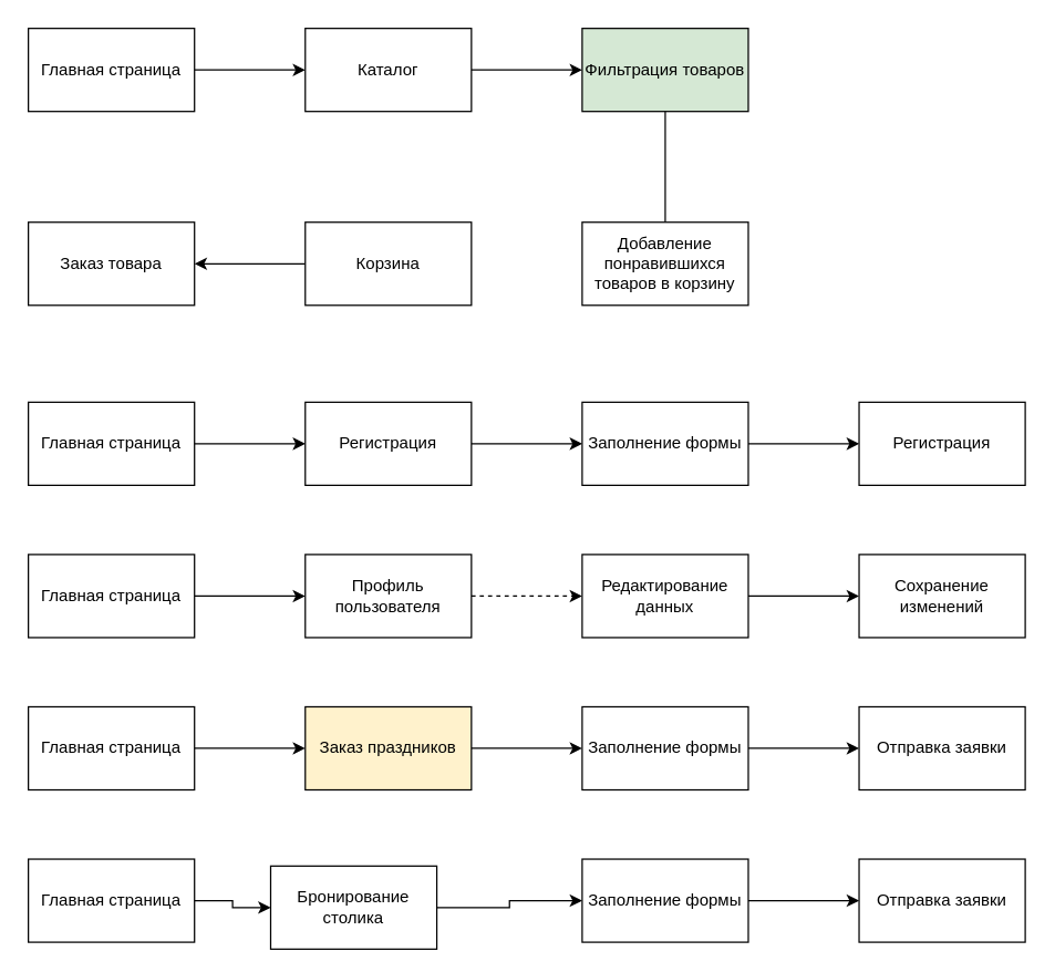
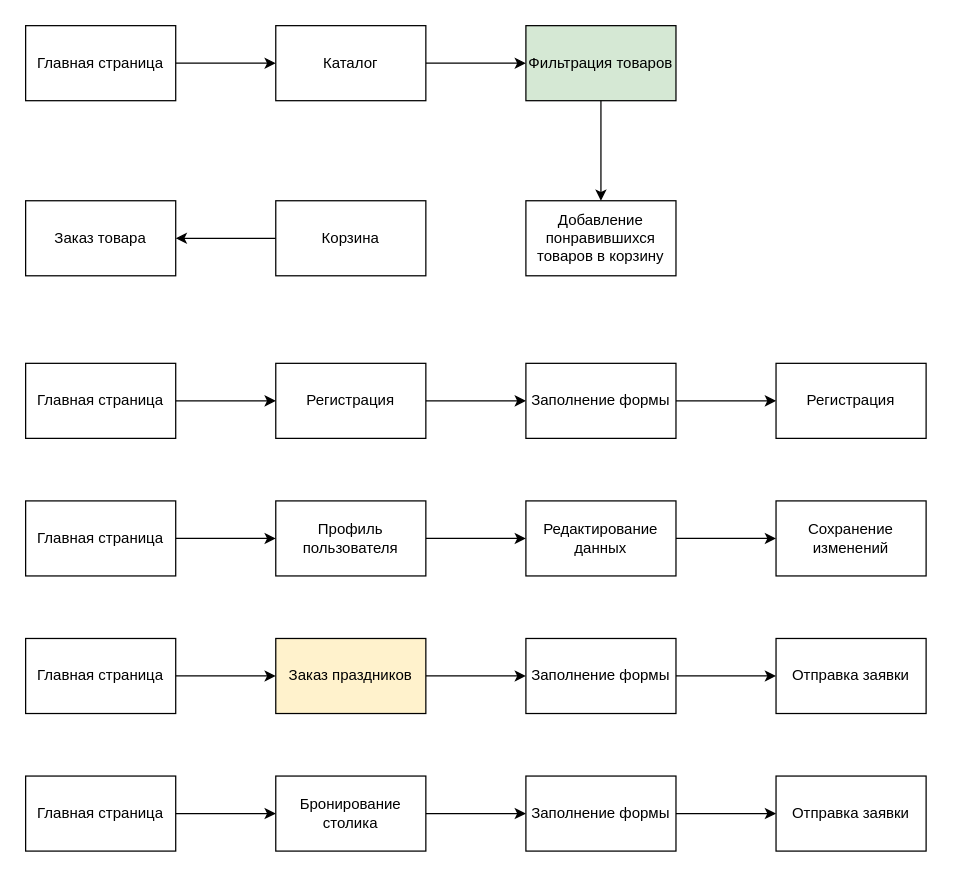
- <mxCell id="6" value="" style="edgeStyle=orthogonalEdgeStyle;rounded=0;orthogonalLoop=1;jettySize=auto;html=1;endArrow=none;" edge="1" parent="1" source="7" target="8"><mxGeometry relative="1" as="geometry" /></mxCell>
+ <mxCell id="6" value="" style="edgeStyle=orthogonalEdgeStyle;rounded=0;orthogonalLoop=1;jettySize=auto;html=1;" edge="1" parent="1" source="7" target="8"><mxGeometry relative="1" as="geometry" /></mxCell>
- <mxCell id="21" value="" style="edgeStyle=orthogonalEdgeStyle;rounded=0;orthogonalLoop=1;jettySize=auto;html=1;dashed=1;" edge="1" parent="1" source="22" target="24"><mxGeometry relative="1" as="geometry" /></mxCell>
+ <mxCell id="21" value="" style="edgeStyle=orthogonalEdgeStyle;rounded=0;orthogonalLoop=1;jettySize=auto;html=1;" edge="1" parent="1" source="22" target="24"><mxGeometry relative="1" as="geometry" /></mxCell>
- <mxCell id="36" value="Бронирование столика" style="whiteSpace=wrap;html=1;rounded=0;" vertex="1" parent="1"><mxGeometry x="195" y="625" width="120" height="60" as="geometry" /></mxCell>
+ <mxCell id="36" value="Бронирование столика" style="whiteSpace=wrap;html=1;rounded=0;" vertex="1" parent="1"><mxGeometry x="220" y="620" width="120" height="60" as="geometry" /></mxCell>
